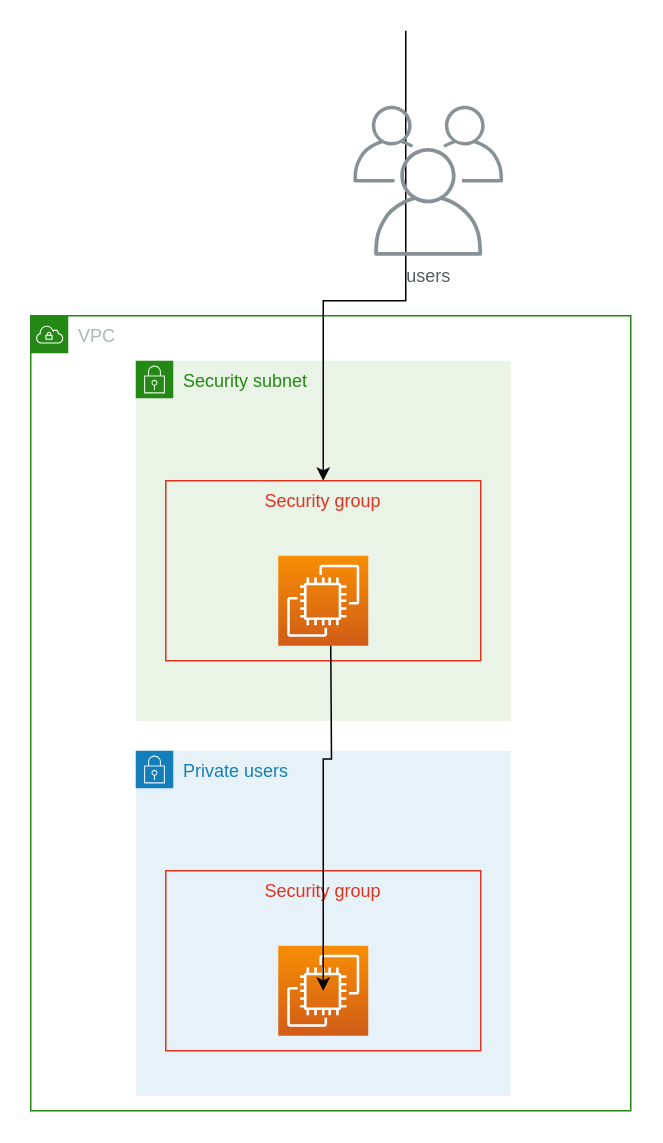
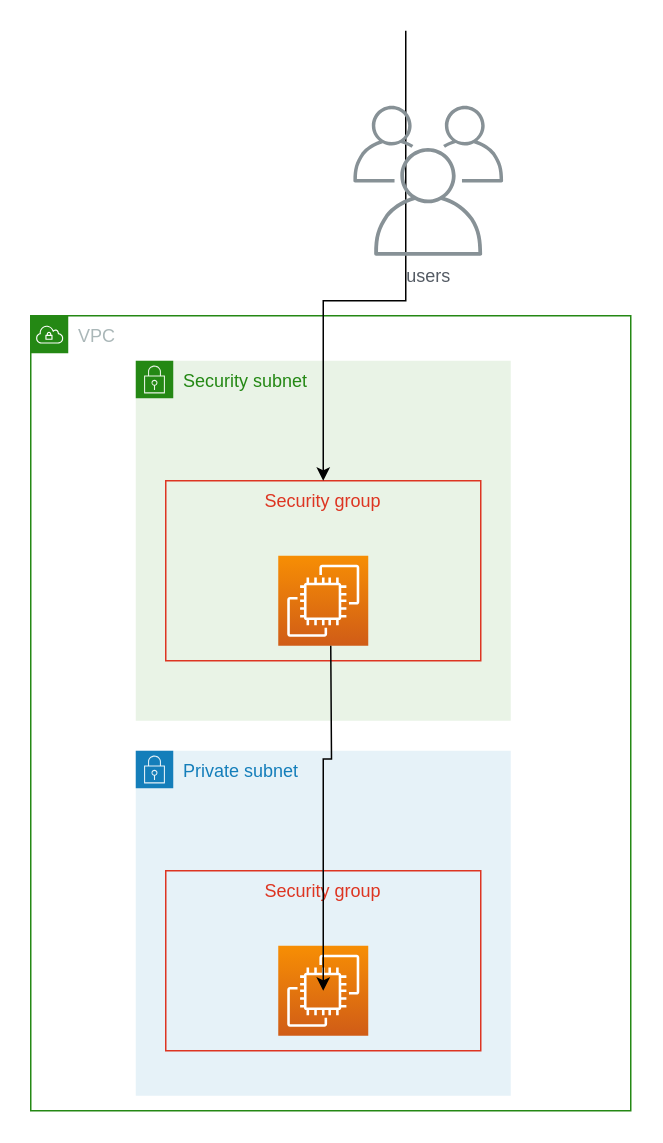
- <mxCell id="6" value="Private users" style="points=[[0,0],[0.25,0],[0.5,0],[0.75,0],[1,0],[1,0.25],[1,0.5],[1,0.75],[1,1],[0.75,1],[0.5,1],[0.25,1],[0,1],[0,0.75],[0,0.5],[0,0.25]];outlineConnect=0;gradientColor=none;html=1;whiteSpace=wrap;fontSize=12;fontStyle=0;container=1;pointerEvents=0;collapsible=0;recursiveResize=0;shape=mxgraph.aws4.group;grIcon=mxgraph.aws4.group_security_group;grStroke=0;strokeColor=#147EBA;fillColor=#E6F2F8;verticalAlign=top;align=left;spacingLeft=30;fontColor=#147EBA;dashed=0;" vertex="1" parent="2"><mxGeometry x="70" y="290" width="250" height="230" as="geometry" /></mxCell>
+ <mxCell id="6" value="Private subnet" style="points=[[0,0],[0.25,0],[0.5,0],[0.75,0],[1,0],[1,0.25],[1,0.5],[1,0.75],[1,1],[0.75,1],[0.5,1],[0.25,1],[0,1],[0,0.75],[0,0.5],[0,0.25]];outlineConnect=0;gradientColor=none;html=1;whiteSpace=wrap;fontSize=12;fontStyle=0;container=1;pointerEvents=0;collapsible=0;recursiveResize=0;shape=mxgraph.aws4.group;grIcon=mxgraph.aws4.group_security_group;grStroke=0;strokeColor=#147EBA;fillColor=#E6F2F8;verticalAlign=top;align=left;spacingLeft=30;fontColor=#147EBA;dashed=0;" vertex="1" parent="2"><mxGeometry x="70" y="290" width="250" height="230" as="geometry" /></mxCell>
